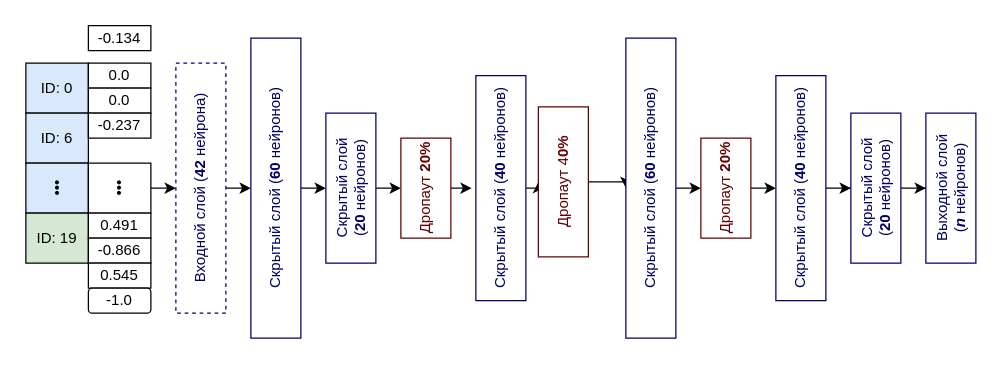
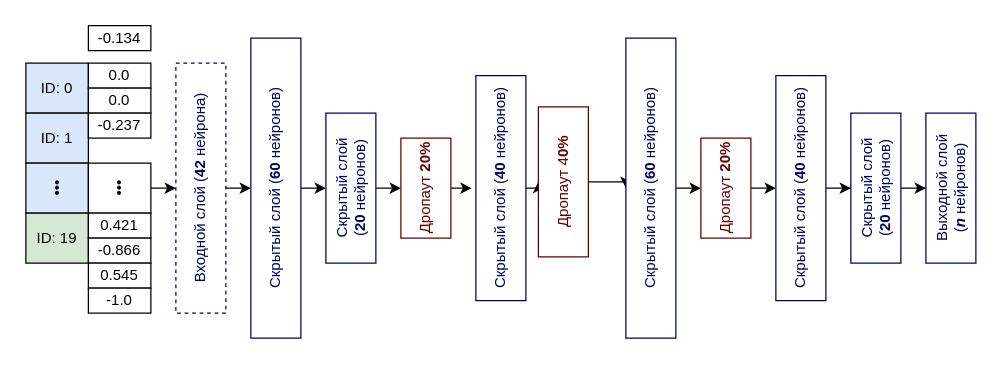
- <mxCell id="5" value="ID: 6" style="rounded=0;whiteSpace=wrap;html=1;fillColor=#dae8fc;strokeColor=#000000;" parent="1" vertex="1"><mxGeometry x="20" y="90" width="50" height="40" as="geometry" /></mxCell>
+ <mxCell id="5" value="ID: 1" style="rounded=0;whiteSpace=wrap;html=1;fillColor=#dae8fc;strokeColor=#000000;" parent="1" vertex="1"><mxGeometry x="20" y="90" width="50" height="40" as="geometry" /></mxCell>
- <mxCell id="12" value="0.491" style="rounded=0;whiteSpace=wrap;html=1;" parent="1" vertex="1"><mxGeometry x="70" y="170" width="50" height="20" as="geometry" /></mxCell>
+ <mxCell id="12" value="0.421" style="rounded=0;whiteSpace=wrap;html=1;" parent="1" vertex="1"><mxGeometry x="70" y="170" width="50" height="20" as="geometry" /></mxCell>
- <mxCell id="15" value="-1.0" style="whiteSpace=wrap;html=1;rounded=1;" parent="1" vertex="1"><mxGeometry x="70" y="230" width="50" height="20" as="geometry" /></mxCell>
+ <mxCell id="15" value="-1.0" style="rounded=0;whiteSpace=wrap;html=1;" parent="1" vertex="1"><mxGeometry x="70" y="230" width="50" height="20" as="geometry" /></mxCell>
